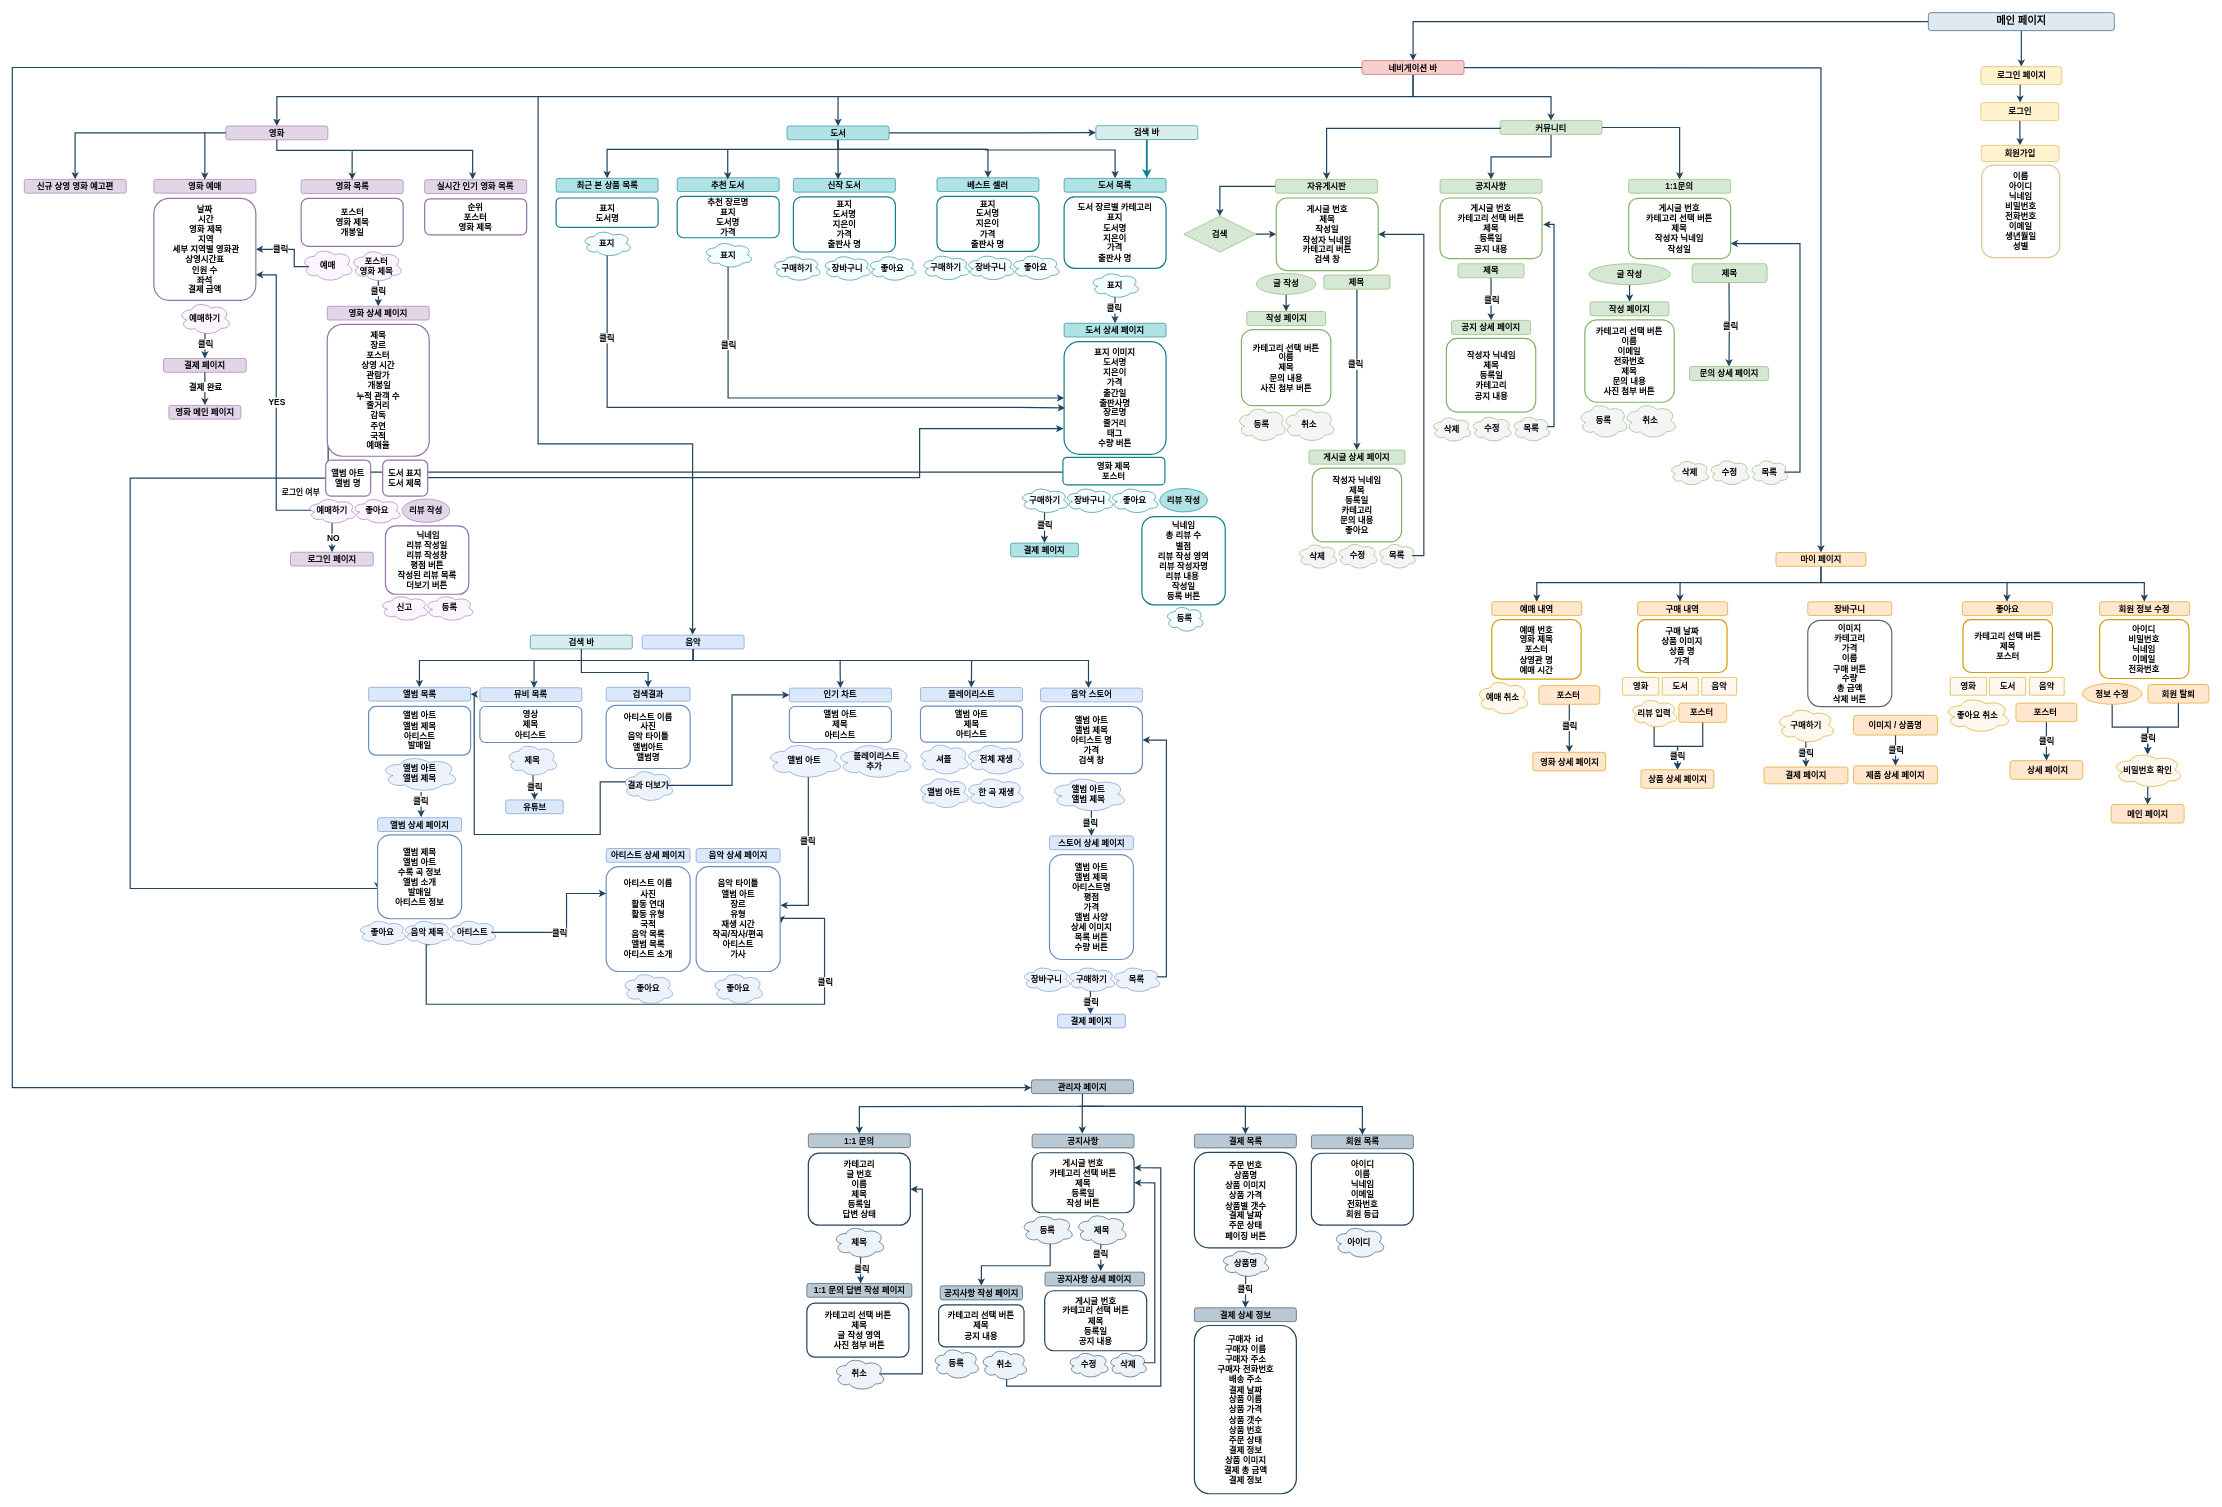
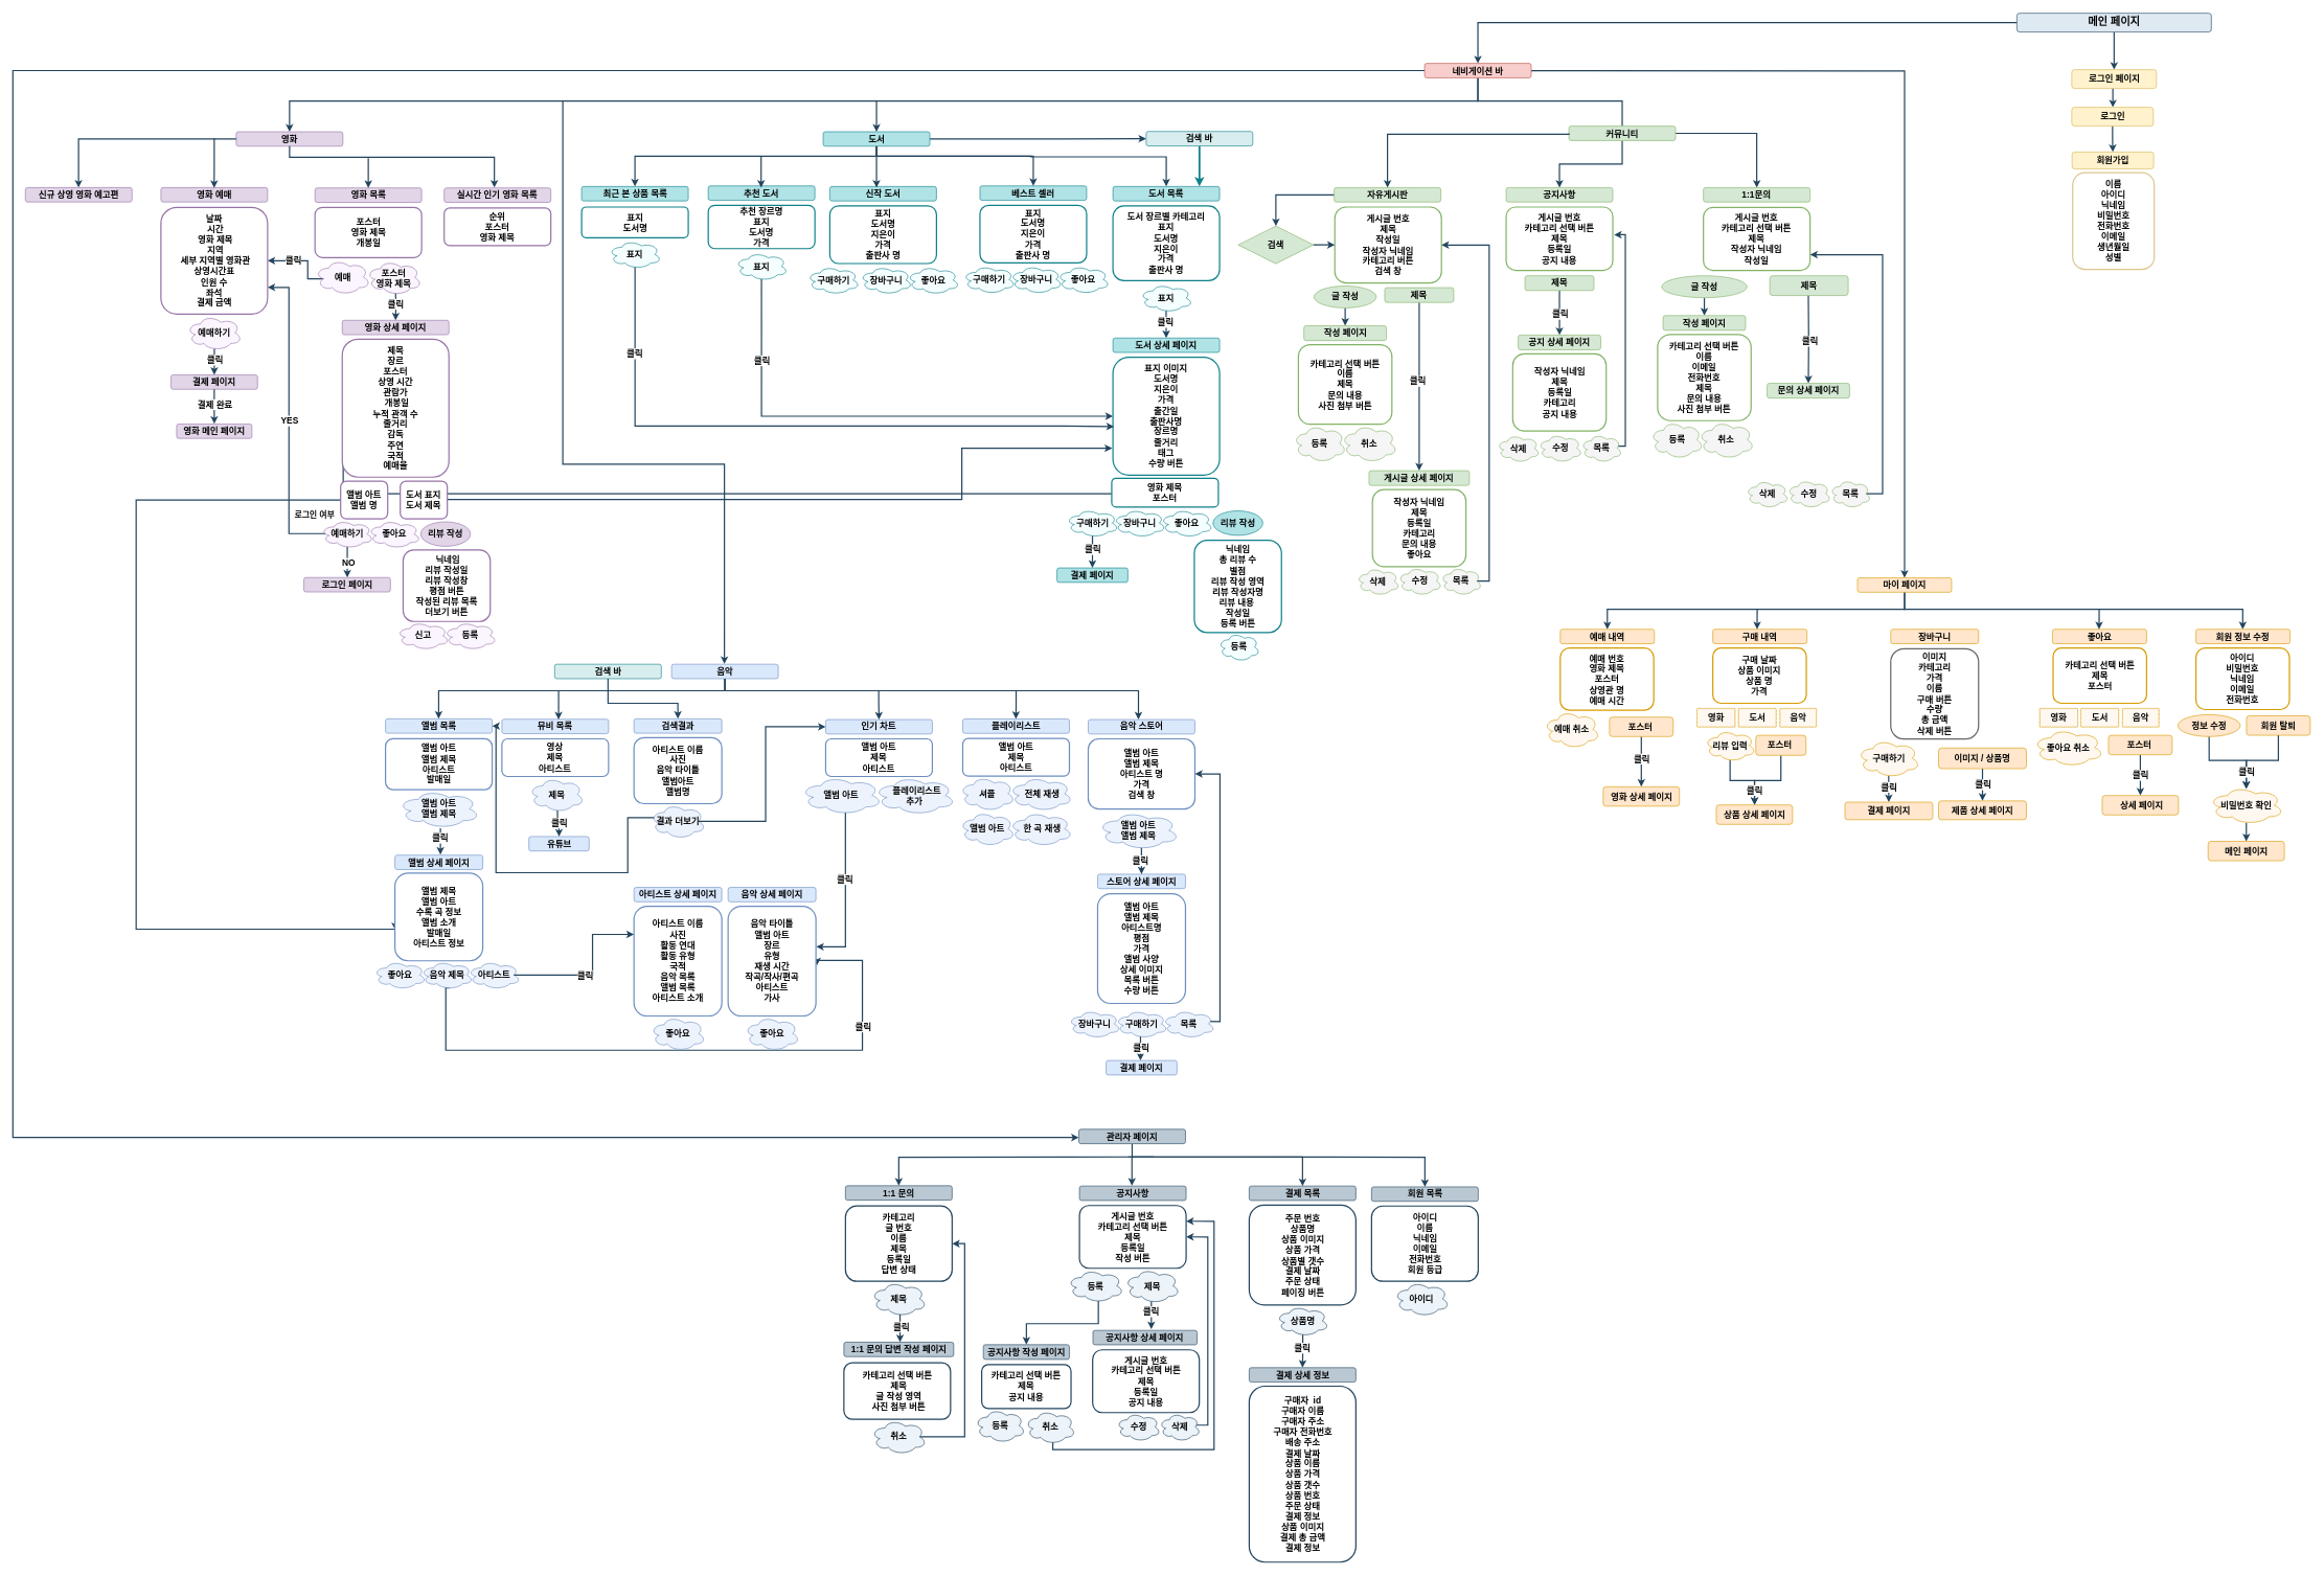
- <mxCell id="25" value="" style="edgeStyle=orthogonalEdgeStyle;rounded=0;orthogonalLoop=1;jettySize=auto;html=1;strokeColor=#23445D;entryX=0.5;entryY=0;entryDx=0;entryDy=0;strokeWidth=2;" edge="1" parent="1" source="27" target="40"><mxGeometry relative="1" as="geometry"><mxPoint x="2355" y="203" as="targetPoint" /><Array as="points"><mxPoint x="2355" y="160" /><mxPoint x="2585" y="160" /></Array></mxGeometry></mxCell>
+ <mxCell id="25" value="" style="edgeStyle=orthogonalEdgeStyle;rounded=0;orthogonalLoop=1;jettySize=auto;html=1;strokeColor=#23445D;entryX=0.5;entryY=0;entryDx=0;entryDy=0;strokeWidth=2;endArrow=none;" edge="1" parent="1" source="27" target="40"><mxGeometry relative="1" as="geometry"><mxPoint x="2355" y="203" as="targetPoint" /><Array as="points"><mxPoint x="2355" y="160" /><mxPoint x="2585" y="160" /></Array></mxGeometry></mxCell>
